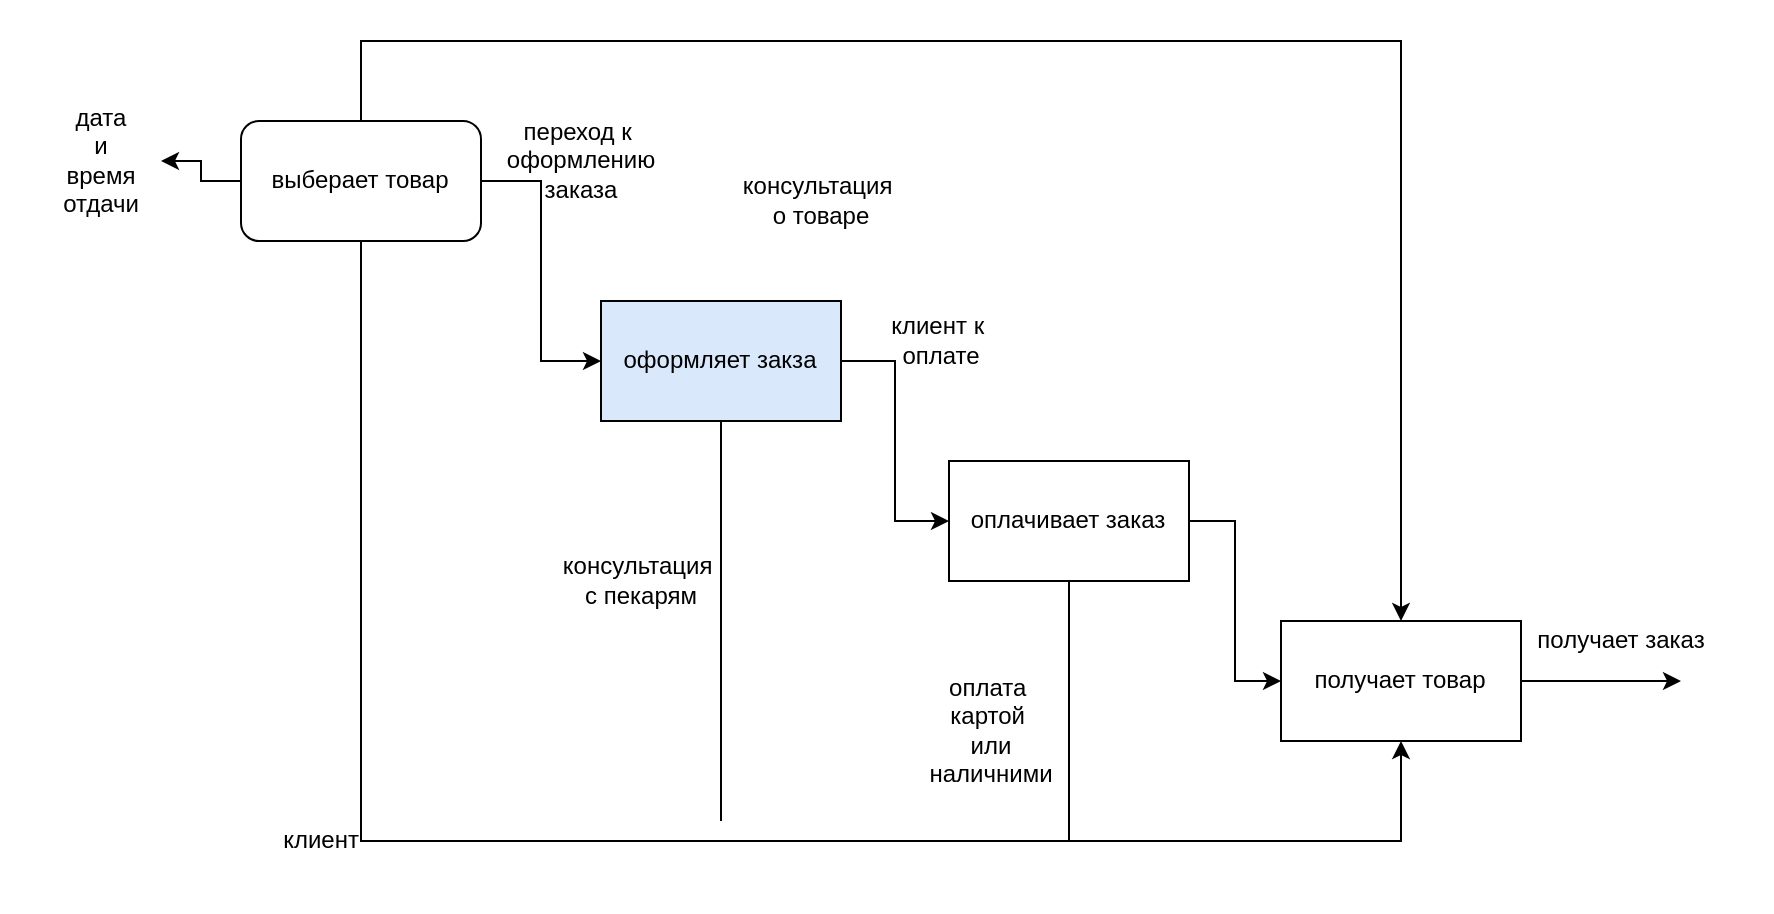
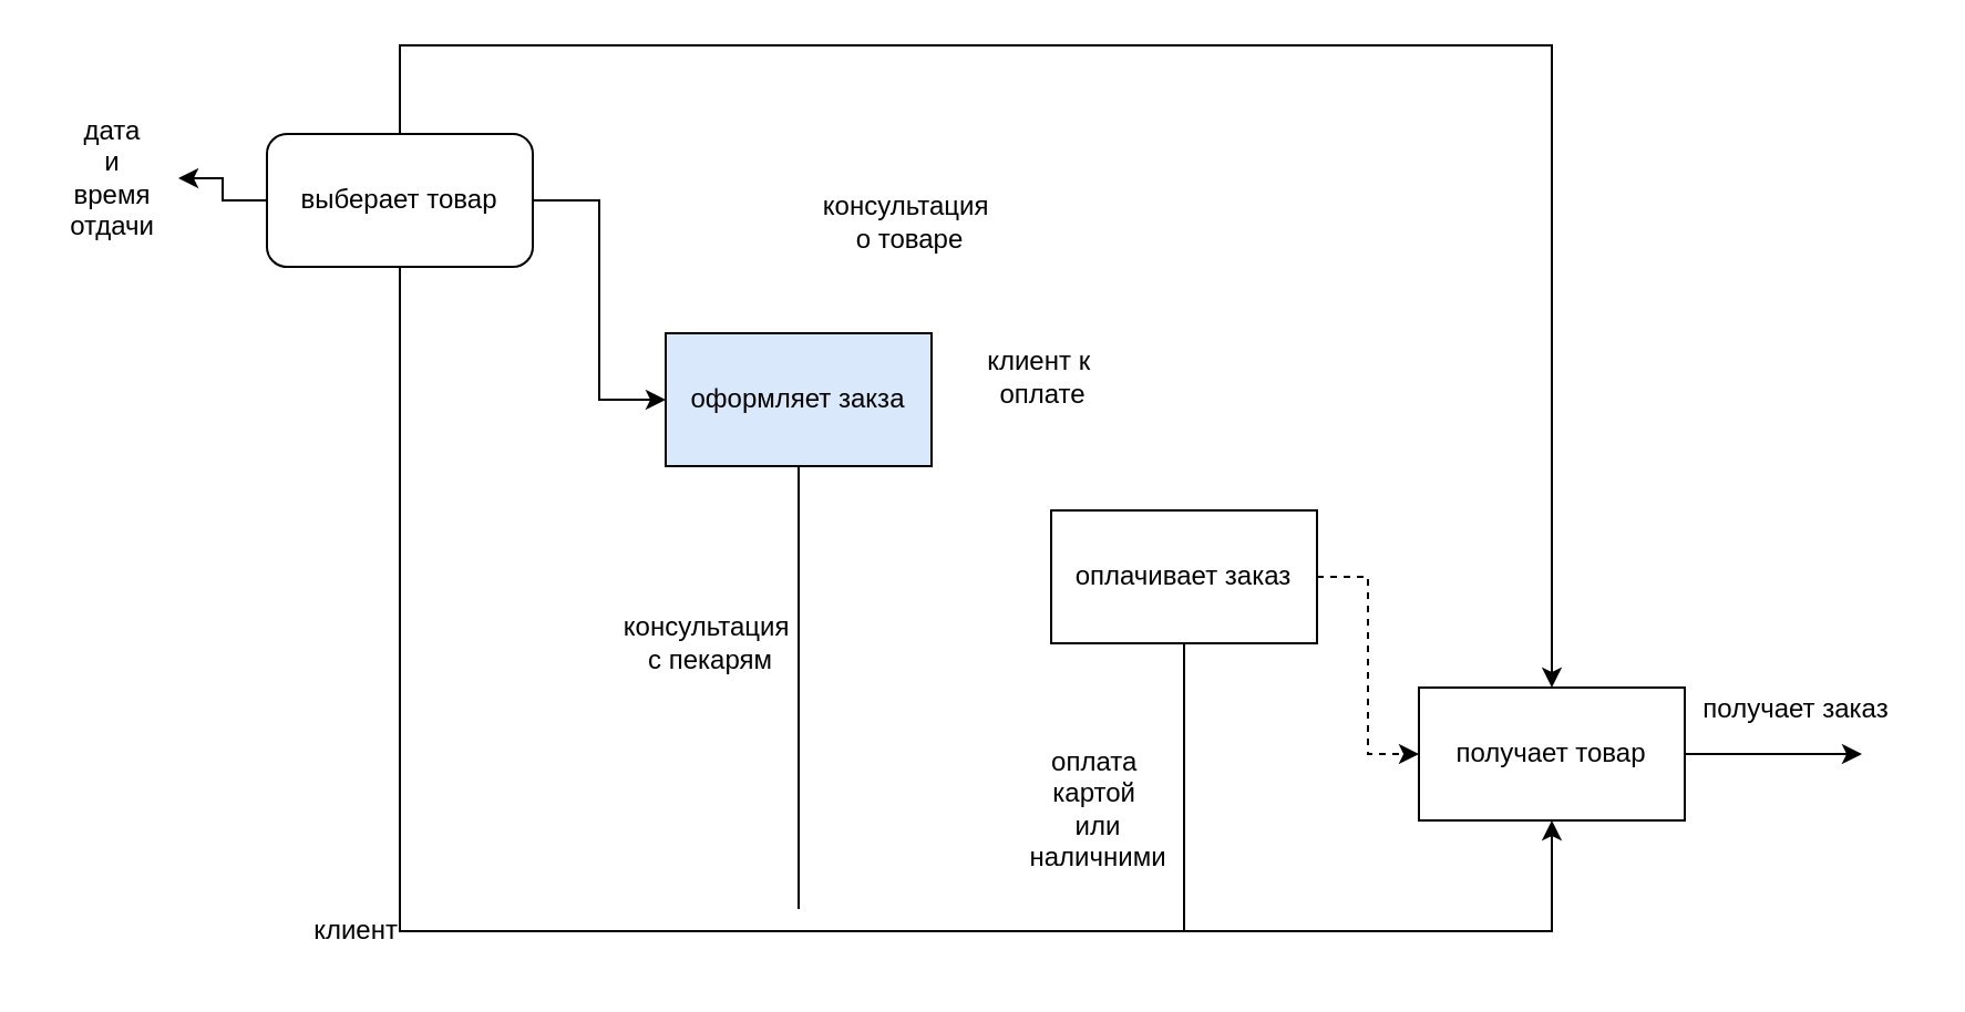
- <mxCell id="15" value="переход к&amp;nbsp;&lt;br&gt;оформлению&lt;br&gt;заказа" style="text;html=1;align=center;verticalAlign=middle;resizable=0;points=[];autosize=1;strokeColor=none;fillColor=none;" vertex="1" parent="1"><mxGeometry x="240" y="50" width="100" height="60" as="geometry" /></mxCell>
- <mxCell id="6" style="edgeStyle=orthogonalEdgeStyle;rounded=0;orthogonalLoop=1;jettySize=auto;html=1;exitX=1;exitY=0.5;exitDx=0;exitDy=0;entryX=0;entryY=0.5;entryDx=0;entryDy=0;" edge="1" parent="1" source="7" target="5"><mxGeometry relative="1" as="geometry" /></mxCell>
- <mxCell id="4" style="edgeStyle=orthogonalEdgeStyle;rounded=0;orthogonalLoop=1;jettySize=auto;html=1;exitX=1;exitY=0.5;exitDx=0;exitDy=0;entryX=0;entryY=0.5;entryDx=0;entryDy=0;" edge="1" parent="1" source="5" target="3"><mxGeometry relative="1" as="geometry" /></mxCell>
+ <mxCell id="4" style="edgeStyle=orthogonalEdgeStyle;rounded=0;orthogonalLoop=1;jettySize=auto;html=1;exitX=1;exitY=0.5;exitDx=0;exitDy=0;entryX=0;entryY=0.5;entryDx=0;entryDy=0;dashed=1;" edge="1" parent="1" source="5" target="3"><mxGeometry relative="1" as="geometry" /></mxCell>
